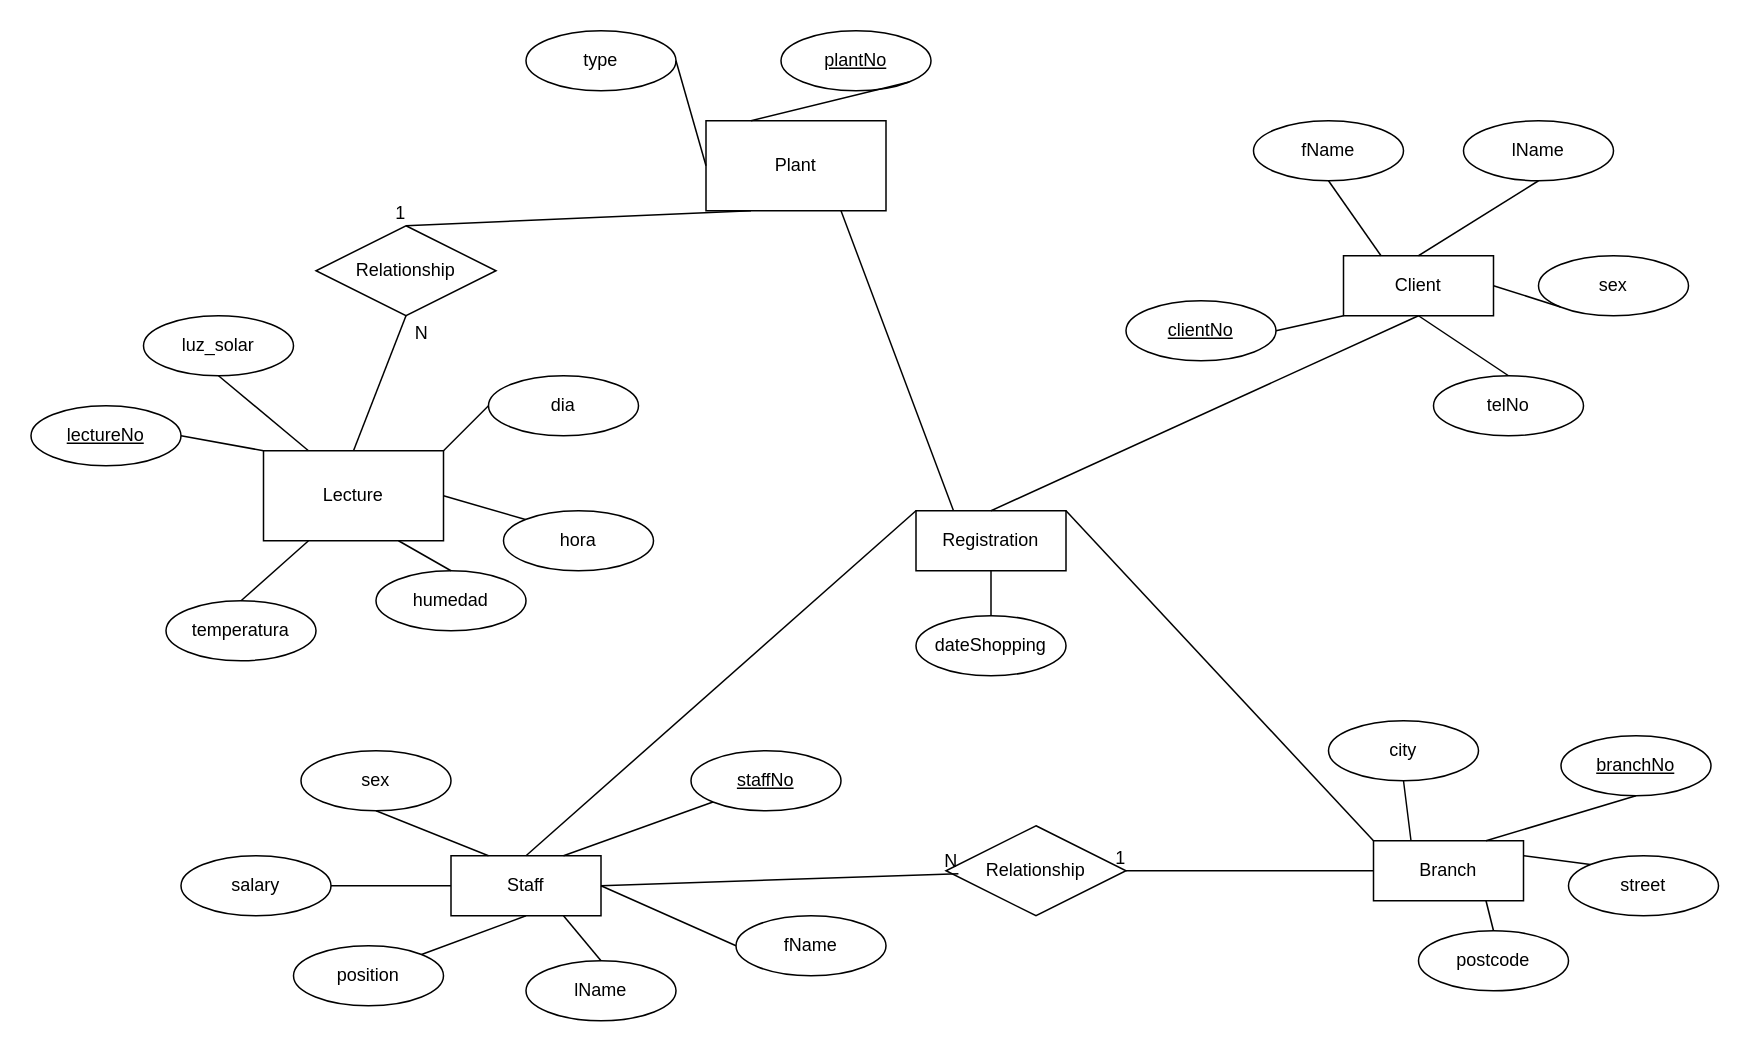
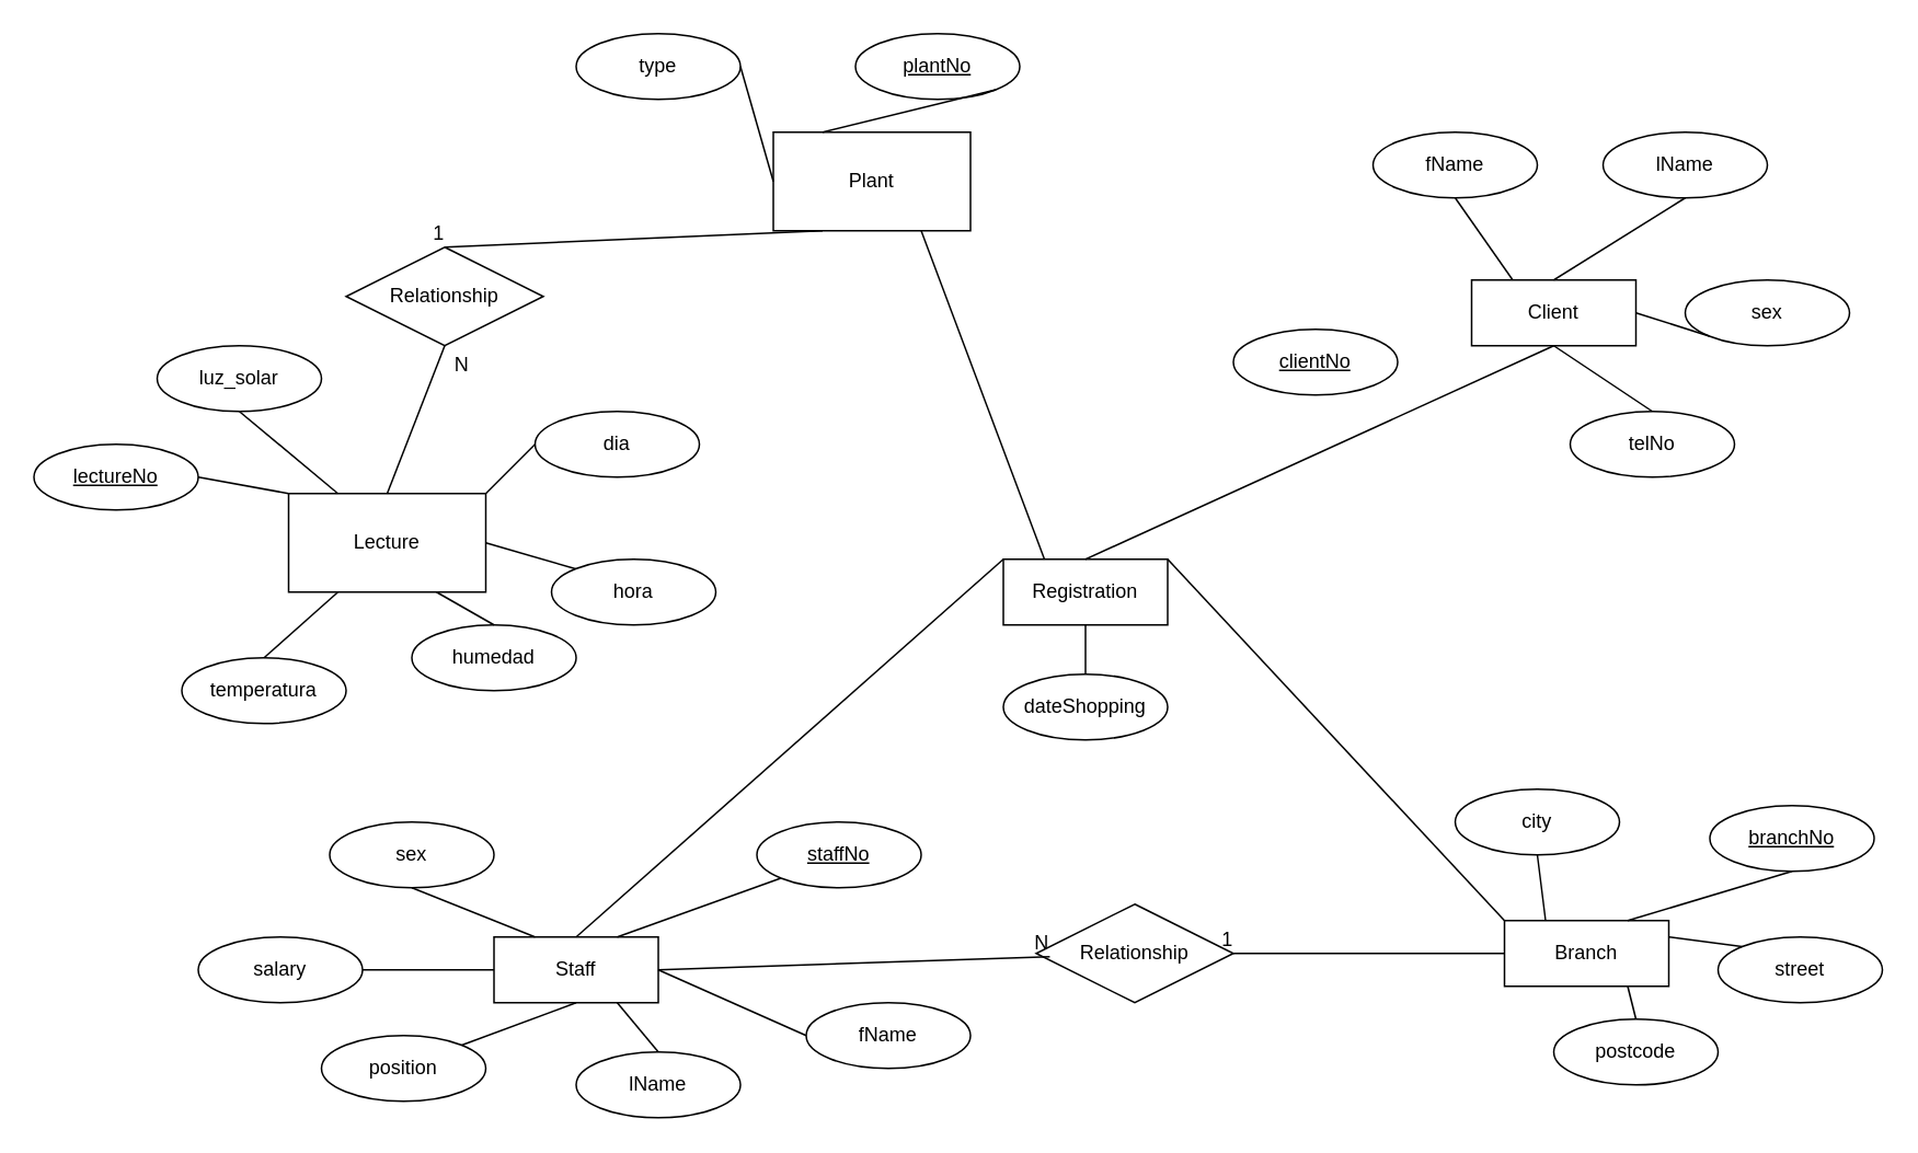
- <mxCell id="16" value="" style="endArrow=none;html=1;rounded=0;exitX=1;exitY=0.5;exitDx=0;exitDy=0;entryX=0;entryY=1;entryDx=0;entryDy=0;" parent="1" source="13" target="3" edge="1"><mxGeometry relative="1" as="geometry"><mxPoint x="835" y="300" as="sourcePoint" /><mxPoint x="995" y="300" as="targetPoint" /></mxGeometry></mxCell>
